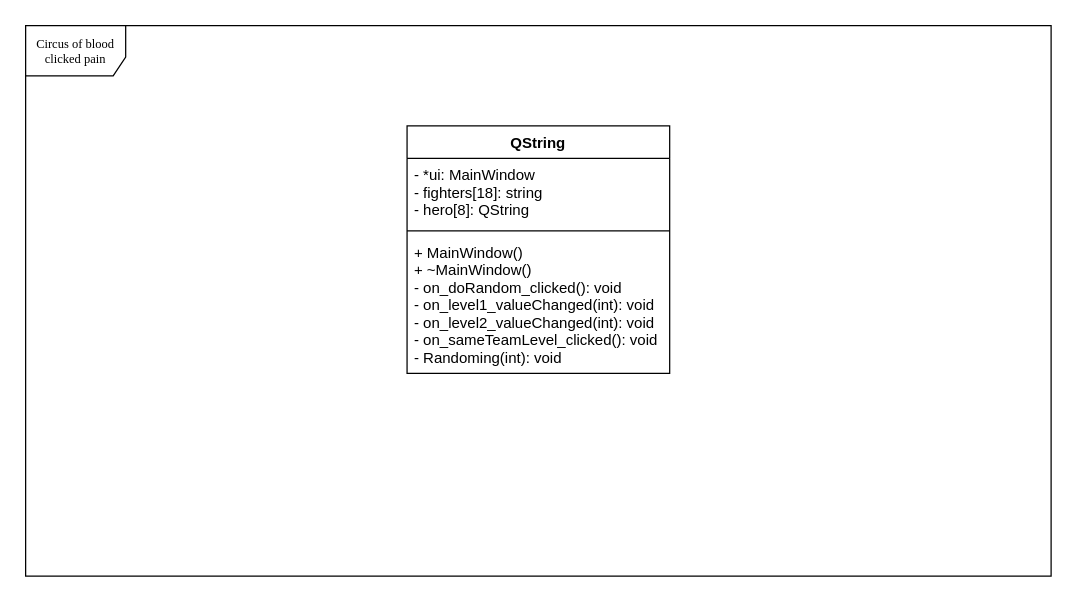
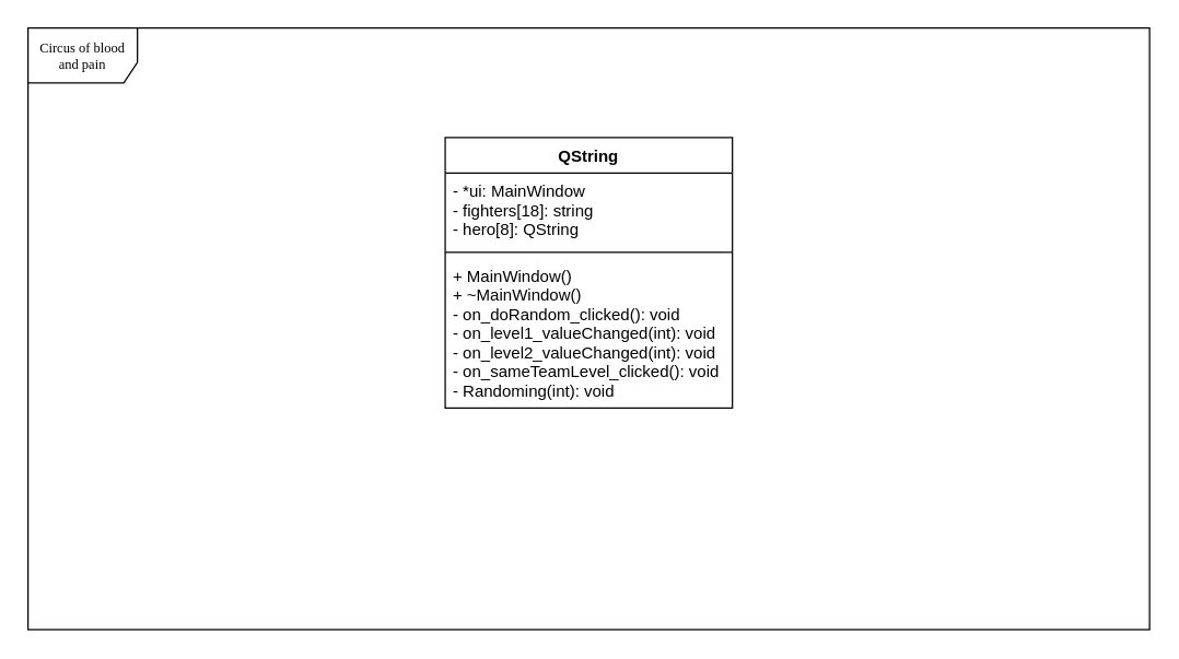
- <mxCell id="2" value="Circus of blood clicked pain" style="shape=umlFrame;whiteSpace=wrap;html=1;rounded=0;shadow=0;comic=0;labelBackgroundColor=none;strokeWidth=1;fontFamily=Verdana;fontSize=10;align=center;width=80;height=40;" parent="1" vertex="1"><mxGeometry x="20" y="20" width="820" height="440" as="geometry" /></mxCell>
+ <mxCell id="2" value="Circus of blood and pain" style="shape=umlFrame;whiteSpace=wrap;html=1;rounded=0;shadow=0;comic=0;labelBackgroundColor=none;strokeWidth=1;fontFamily=Verdana;fontSize=10;align=center;width=80;height=40;" parent="1" vertex="1"><mxGeometry x="20" y="20" width="820" height="440" as="geometry" /></mxCell>
